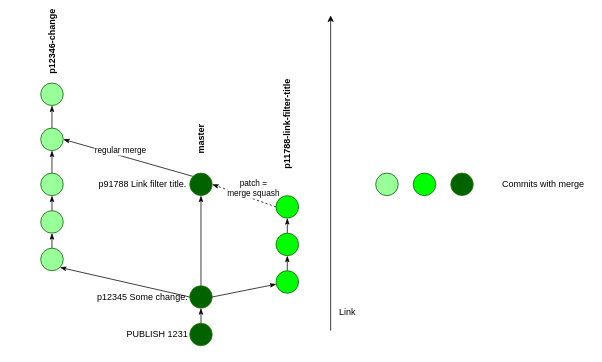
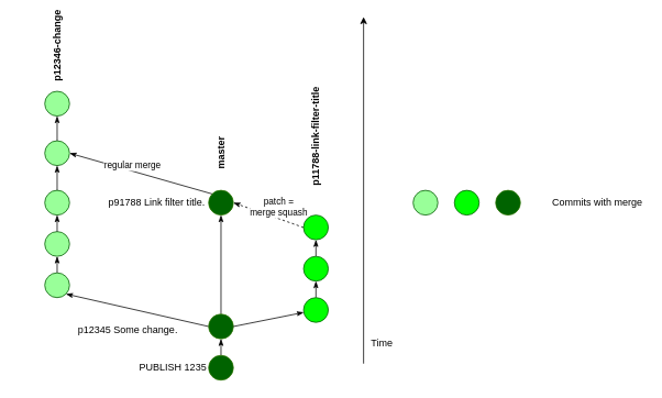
- <mxCell id="18" value="p12345 Some change." style="text;html=1;strokeColor=none;fillColor=none;align=right;verticalAlign=middle;whiteSpace=wrap;rounded=0;" vertex="1" parent="1"><mxGeometry x="112.25" y="380" width="140" height="30" as="geometry" /></mxCell>
+ <mxCell id="18" value="p12345 Some change." style="text;html=1;strokeColor=none;fillColor=none;align=right;verticalAlign=middle;whiteSpace=wrap;rounded=0;" vertex="1" parent="1"><mxGeometry x="77.25" y="385" width="140" height="30" as="geometry" /></mxCell>
- <mxCell id="38" value="Link" style="text;html=1;strokeColor=none;fillColor=none;align=center;verticalAlign=middle;whiteSpace=wrap;rounded=0;" vertex="1" parent="1"><mxGeometry x="440" y="400" width="45.25" height="30" as="geometry" /></mxCell>
+ <mxCell id="38" value="Time" style="text;html=1;strokeColor=none;fillColor=none;align=center;verticalAlign=middle;whiteSpace=wrap;rounded=0;" vertex="1" parent="1"><mxGeometry x="440" y="400" width="45.25" height="30" as="geometry" /></mxCell>
- <mxCell id="17" value="PUBLISH 1231" style="text;html=1;strokeColor=none;fillColor=none;align=right;verticalAlign=middle;whiteSpace=wrap;rounded=0;" vertex="1" parent="1"><mxGeometry x="152.25" y="430" width="100" height="30" as="geometry" /></mxCell>
+ <mxCell id="17" value="PUBLISH 1235" style="text;html=1;strokeColor=none;fillColor=none;align=right;verticalAlign=middle;whiteSpace=wrap;rounded=0;" vertex="1" parent="1"><mxGeometry x="152.25" y="430" width="100" height="30" as="geometry" /></mxCell>
